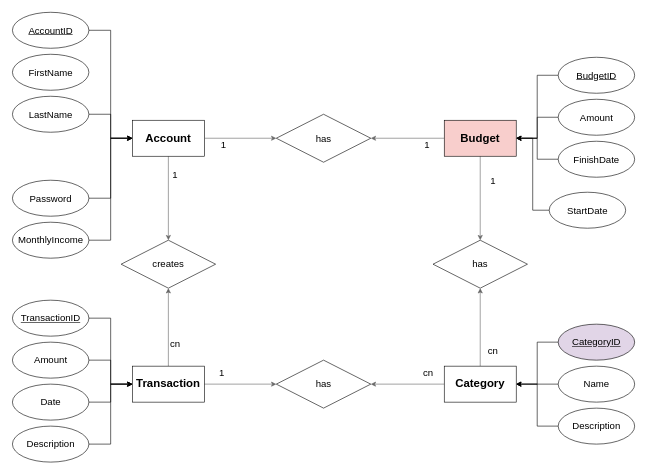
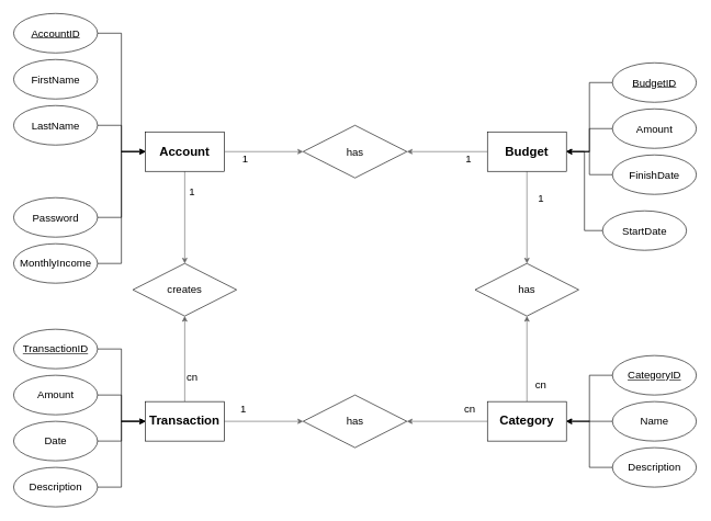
- <mxCell id="17" value="&lt;font style=&quot;font-size: 19px;&quot;&gt;&lt;b&gt;Budget&lt;/b&gt;&lt;/font&gt;" style="rounded=0;whiteSpace=wrap;html=1;fillColor=#f8cecc;" parent="1" vertex="1"><mxGeometry x="740" y="200" width="120" height="60" as="geometry" /></mxCell>
+ <mxCell id="17" value="&lt;font style=&quot;font-size: 19px;&quot;&gt;&lt;b&gt;Budget&lt;/b&gt;&lt;/font&gt;" style="rounded=0;whiteSpace=wrap;html=1;" parent="1" vertex="1"><mxGeometry x="740" y="200" width="120" height="60" as="geometry" /></mxCell>
- <mxCell id="36" value="&lt;u&gt;CategoryID&lt;/u&gt;" style="ellipse;whiteSpace=wrap;html=1;fontSize=16;fillColor=#e1d5e7;" parent="1" vertex="1"><mxGeometry x="930" y="540" width="127.5" height="60" as="geometry" /></mxCell>
+ <mxCell id="36" value="&lt;u&gt;CategoryID&lt;/u&gt;" style="ellipse;whiteSpace=wrap;html=1;fontSize=16;" parent="1" vertex="1"><mxGeometry x="930" y="540" width="127.5" height="60" as="geometry" /></mxCell>
